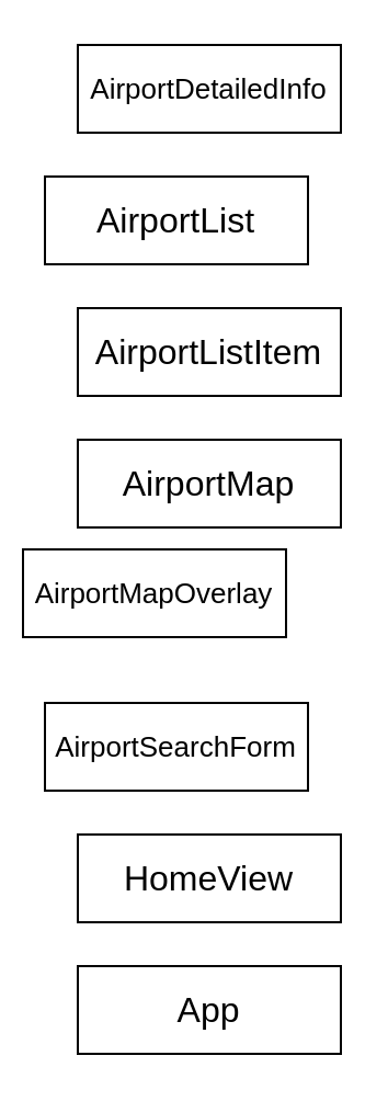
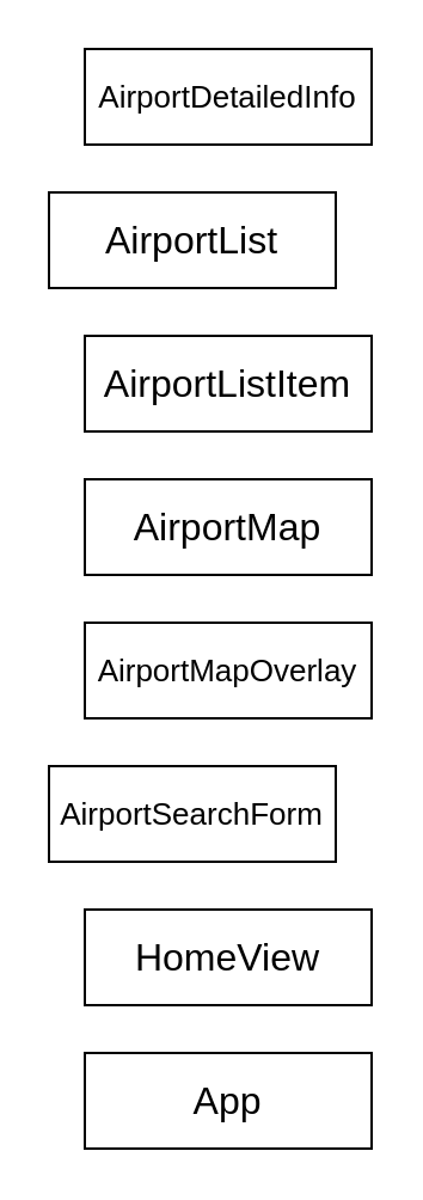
- <mxCell id="4" value="&lt;font style=&quot;font-size: 13px;&quot;&gt;AirportMapOverlay&lt;/font&gt;" style="rounded=0;whiteSpace=wrap;html=1;sketch=0;fontSize=13;" parent="1" vertex="1"><mxGeometry x="10" y="250" width="120" height="40" as="geometry" /></mxCell>
+ <mxCell id="4" value="&lt;font style=&quot;font-size: 13px;&quot;&gt;AirportMapOverlay&lt;/font&gt;" style="rounded=0;whiteSpace=wrap;html=1;sketch=0;fontSize=13;" parent="1" vertex="1"><mxGeometry x="35" y="260" width="120" height="40" as="geometry" /></mxCell>
